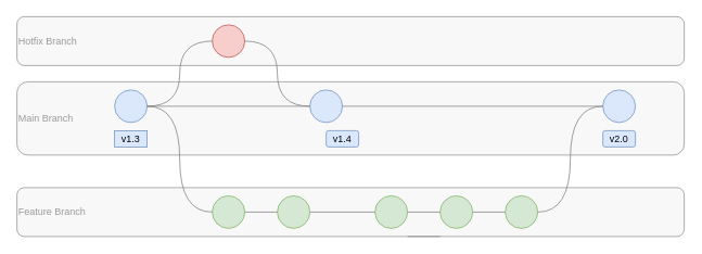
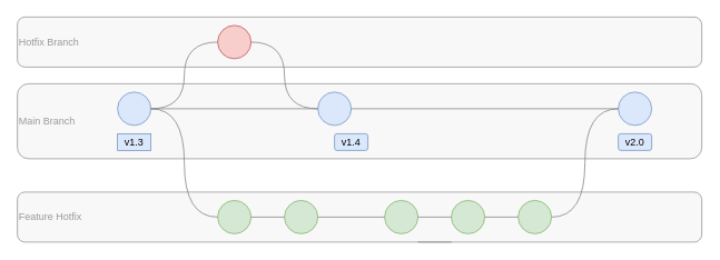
- <mxCell id="4" value="&lt;font color=&quot;#999999&quot;&gt;Feature Branch&lt;/font&gt;" style="rounded=1;whiteSpace=wrap;html=1;strokeColor=#666666;fillColor=#f5f5f5;fontColor=#333333;opacity=70;align=left;" vertex="1" parent="1"><mxGeometry y="230" width="820" height="60" as="geometry" x="20" /></mxCell>
+ <mxCell id="4" value="&lt;font color=&quot;#999999&quot;&gt;Feature Hotfix&lt;/font&gt;" style="rounded=1;whiteSpace=wrap;html=1;strokeColor=#666666;fillColor=#f5f5f5;fontColor=#333333;opacity=70;align=left;" vertex="1" parent="1"><mxGeometry y="230" width="820" height="60" as="geometry" x="20" /></mxCell>
